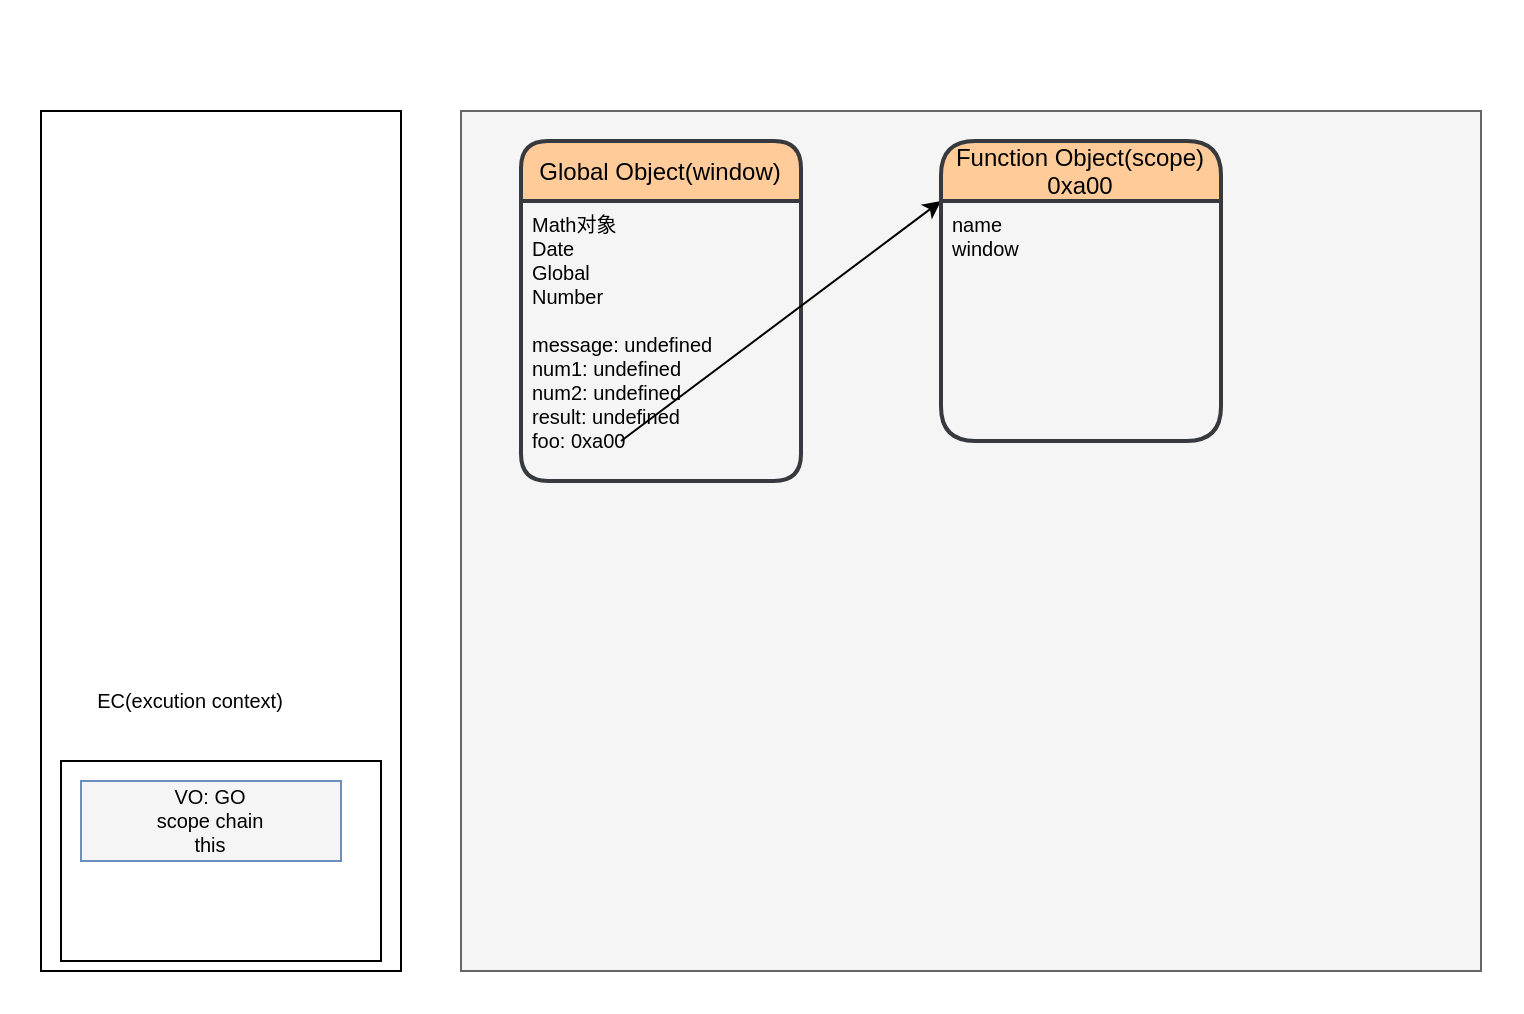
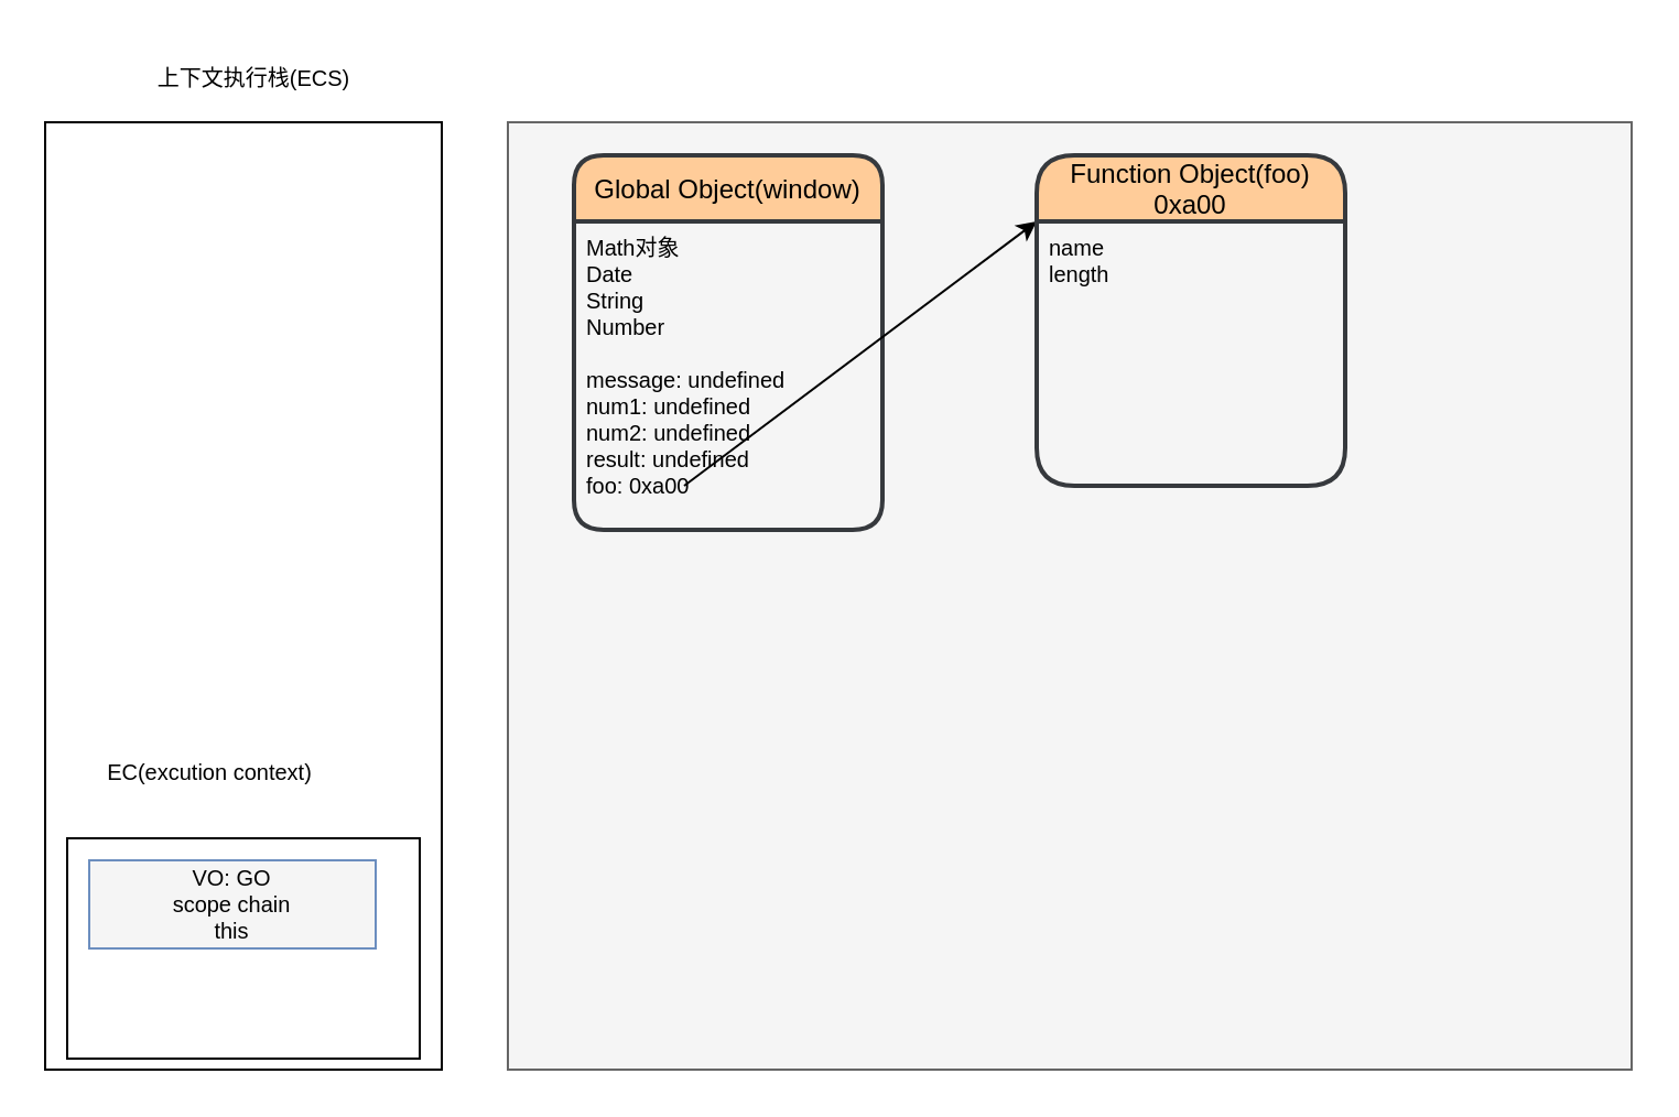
+ <mxCell id="7" value="上下文执行栈(ECS)" style="text;html=1;strokeColor=none;fillColor=none;align=center;verticalAlign=middle;whiteSpace=wrap;rounded=0;fontSize=10;" parent="1" vertex="1"><mxGeometry x="70" y="20" width="90" height="30" as="geometry" /></mxCell>
- <mxCell id="10" value="Function Object(scope)&#10;0xa00" style="swimlane;childLayout=stackLayout;horizontal=1;startSize=30;horizontalStack=0;rounded=1;fontSize=12;fontStyle=0;strokeWidth=2;resizeParent=0;resizeLast=1;shadow=0;dashed=0;align=center;fillColor=#ffcc99;strokeColor=#36393d;arcSize=19;" parent="1" vertex="1"><mxGeometry x="470" y="70" width="140" height="150" as="geometry" /></mxCell>
+ <mxCell id="10" value="Function Object(foo)&#10;0xa00" style="swimlane;childLayout=stackLayout;horizontal=1;startSize=30;horizontalStack=0;rounded=1;fontSize=12;fontStyle=0;strokeWidth=2;resizeParent=0;resizeLast=1;shadow=0;dashed=0;align=center;fillColor=#ffcc99;strokeColor=#36393d;arcSize=19;" parent="1" vertex="1"><mxGeometry x="470" y="70" width="140" height="150" as="geometry" /></mxCell>
- <mxCell id="5" value="Math对象&#10;Date&#10;Global&#10;Number&#10;&#10;message: undefined&#10;num1: undefined&#10;num2: undefined&#10;result: undefined&#10;foo: 0xa00" style="align=left;strokeColor=none;fillColor=none;spacingLeft=4;fontSize=10;verticalAlign=top;resizable=0;rotatable=0;part=1;" parent="4" vertex="1"><mxGeometry y="30" width="140" height="140" as="geometry" /></mxCell>
+ <mxCell id="5" value="Math对象&#10;Date&#10;String&#10;Number&#10;&#10;message: undefined&#10;num1: undefined&#10;num2: undefined&#10;result: undefined&#10;foo: 0xa00" style="align=left;strokeColor=none;fillColor=none;spacingLeft=4;fontSize=10;verticalAlign=top;resizable=0;rotatable=0;part=1;" parent="4" vertex="1"><mxGeometry y="30" width="140" height="140" as="geometry" /></mxCell>
- <mxCell id="11" value="name&#10;window" style="align=left;strokeColor=none;fillColor=none;spacingLeft=4;fontSize=10;verticalAlign=top;resizable=0;rotatable=0;part=1;" parent="10" vertex="1"><mxGeometry y="30" width="140" height="120" as="geometry" /></mxCell>
+ <mxCell id="11" value="name&#10;length" style="align=left;strokeColor=none;fillColor=none;spacingLeft=4;fontSize=10;verticalAlign=top;resizable=0;rotatable=0;part=1;" parent="10" vertex="1"><mxGeometry y="30" width="140" height="120" as="geometry" /></mxCell>
